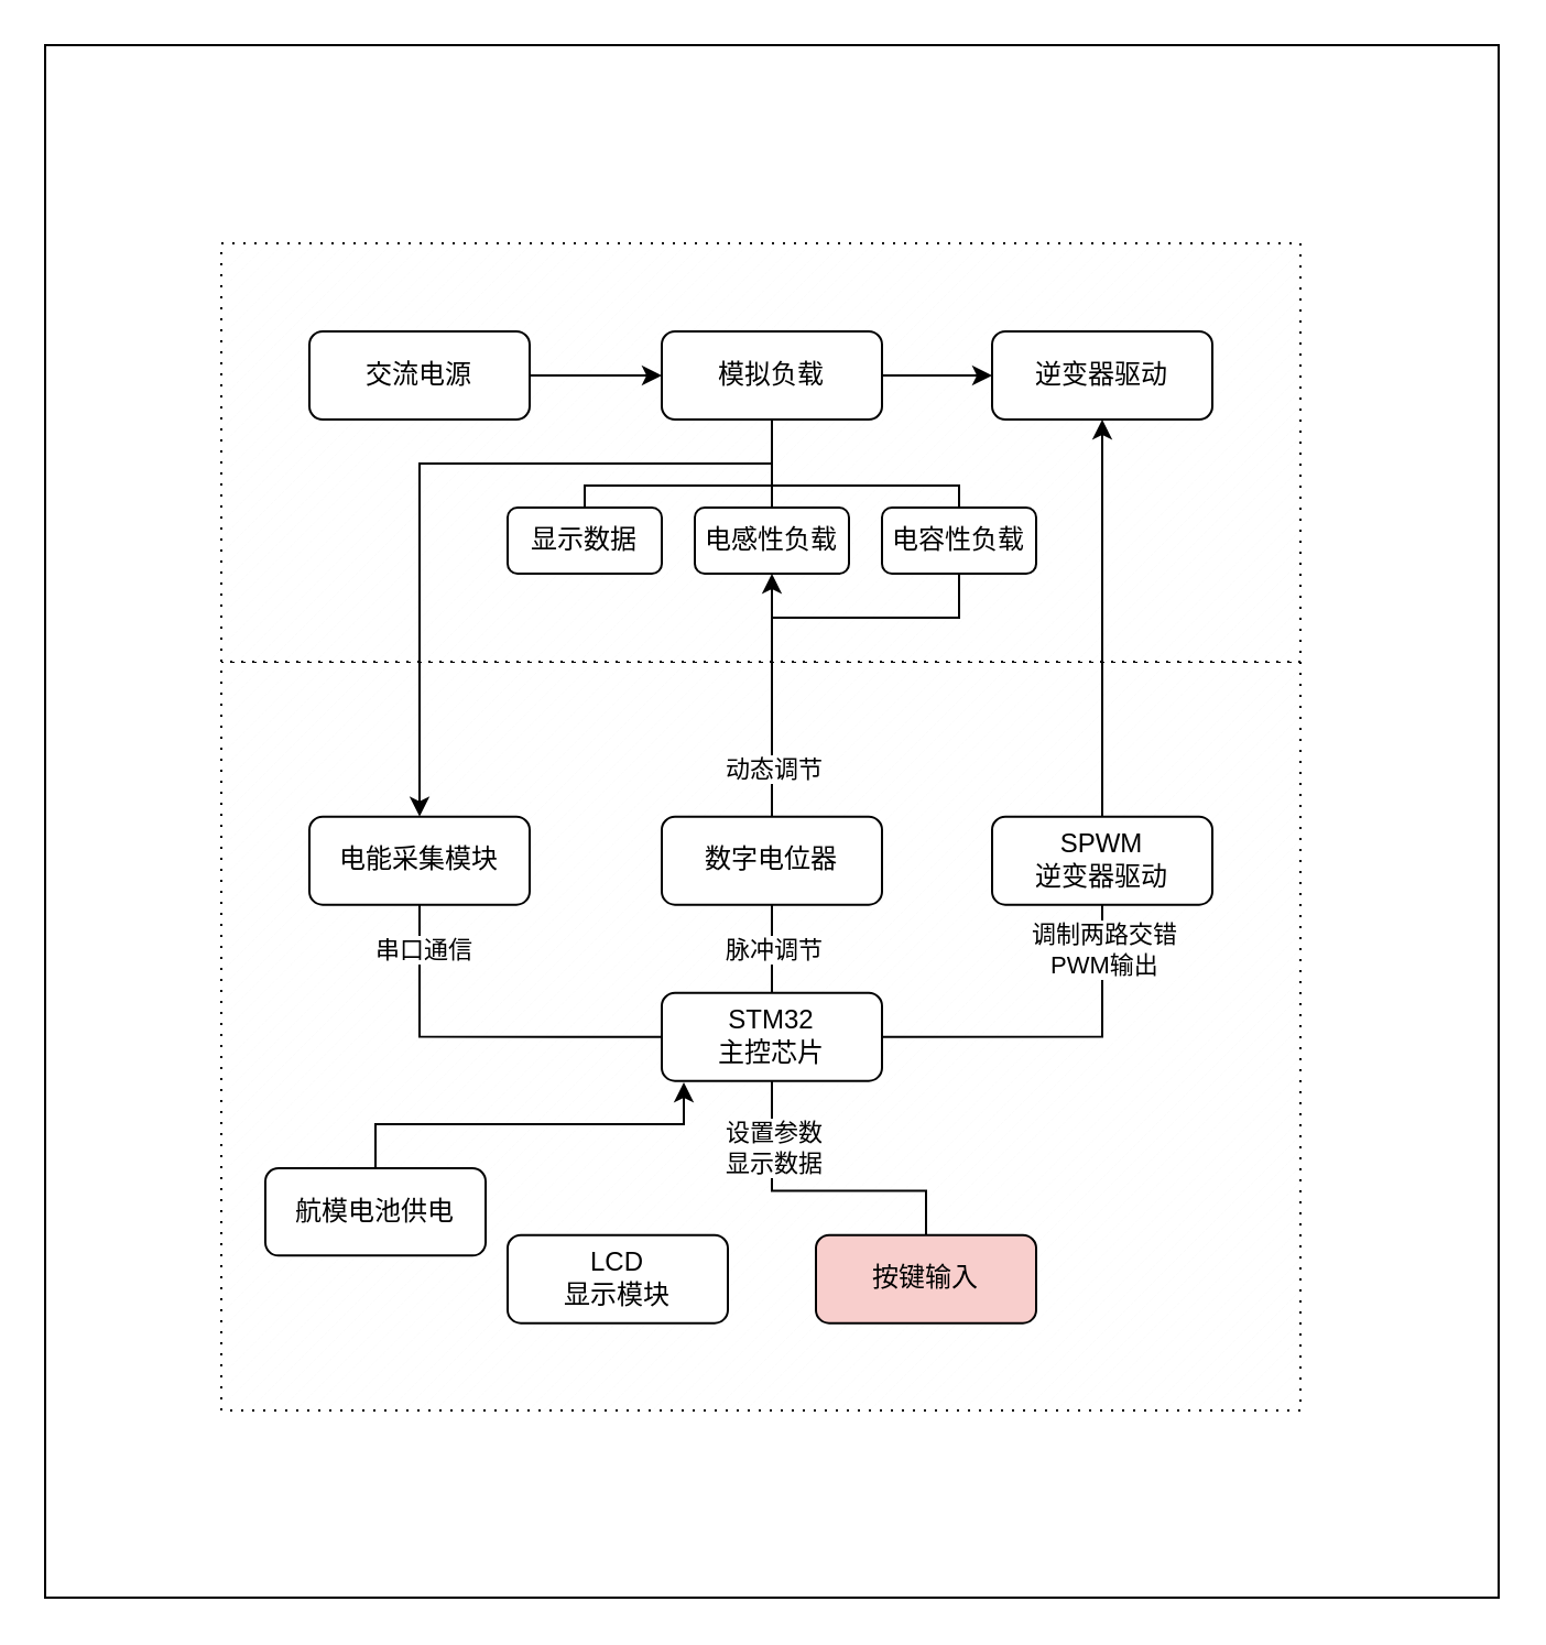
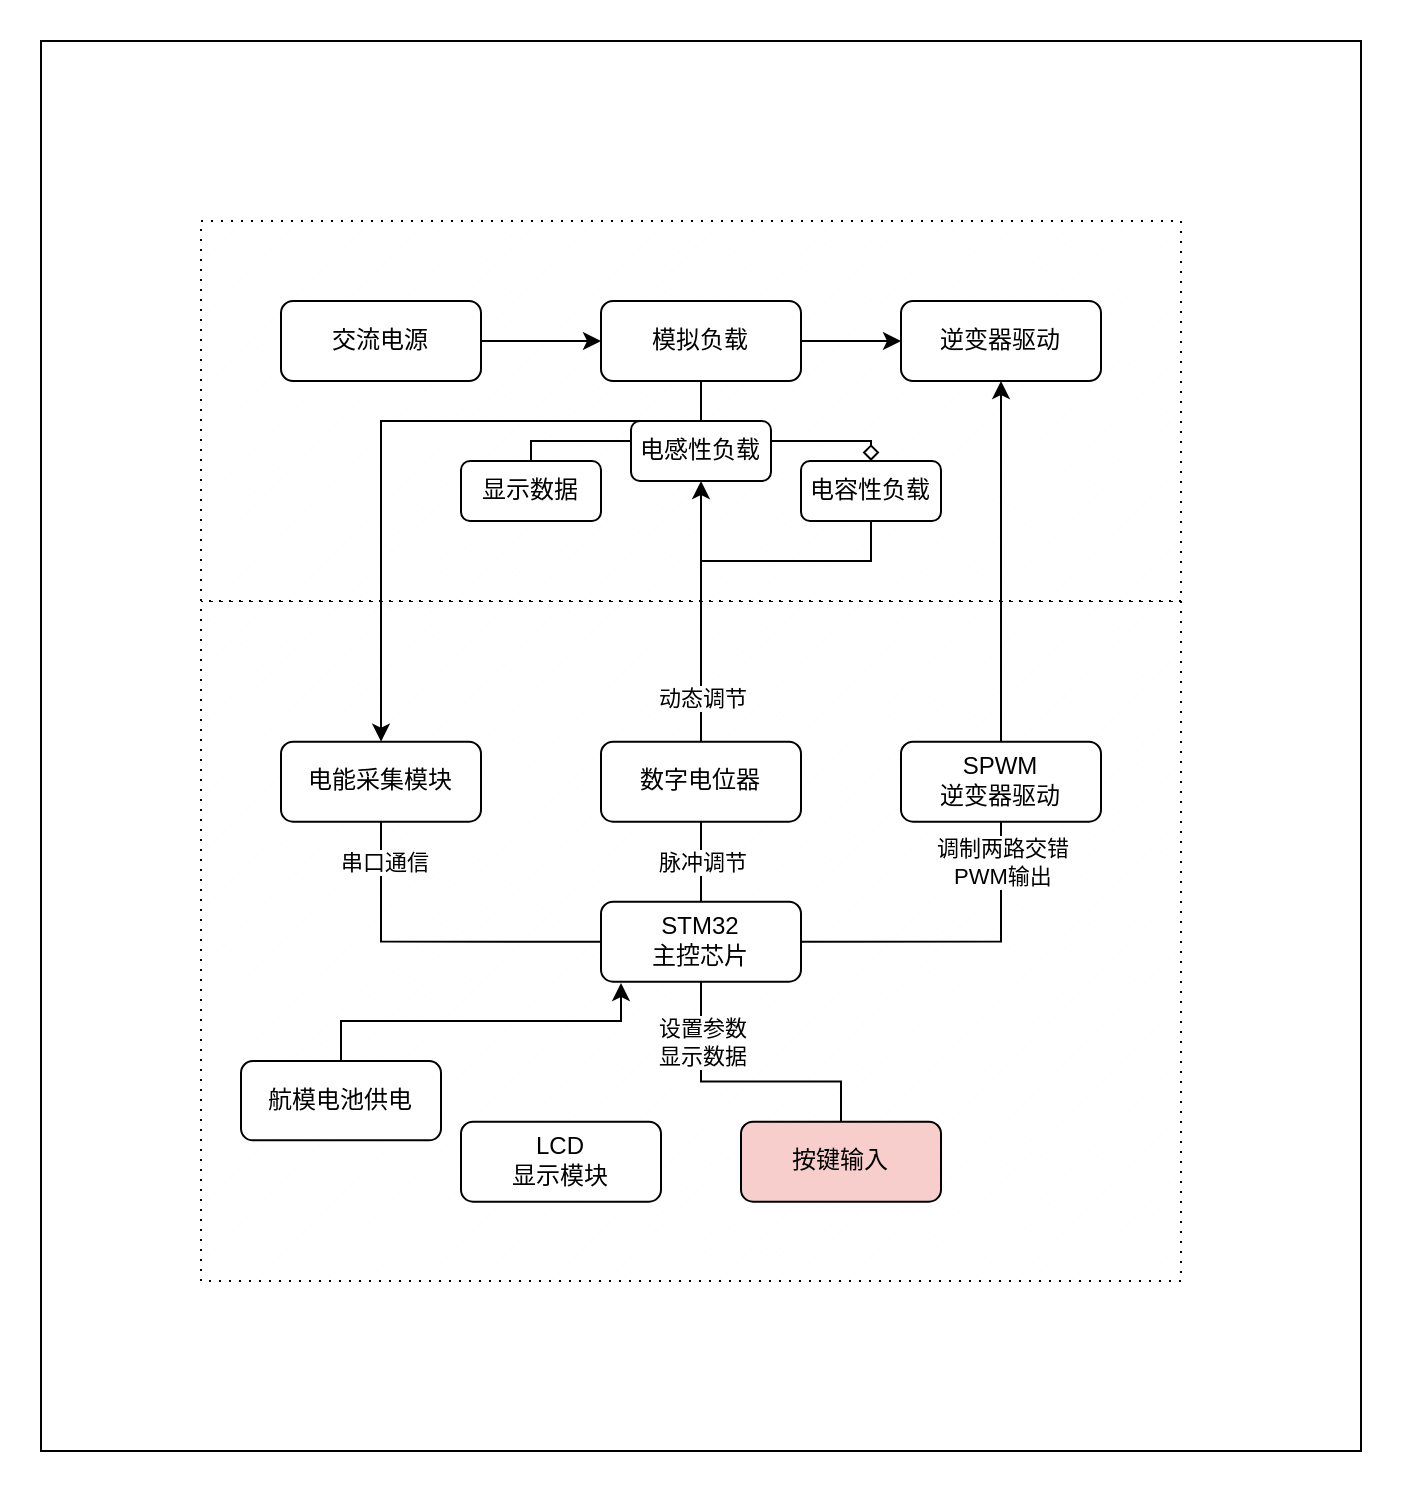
- <mxCell id="9" style="edgeStyle=orthogonalEdgeStyle;rounded=0;orthogonalLoop=1;jettySize=auto;html=1;exitX=0.5;exitY=1;exitDx=0;exitDy=0;entryX=0.5;entryY=0;entryDx=0;entryDy=0;endArrow=none;endFill=0;" parent="1" source="12" target="33" edge="1"><mxGeometry relative="1" as="geometry"><Array as="points"><mxPoint x="350" y="220" /><mxPoint x="435" y="220" /></Array></mxGeometry></mxCell>
+ <mxCell id="9" style="edgeStyle=orthogonalEdgeStyle;rounded=0;orthogonalLoop=1;jettySize=auto;html=1;exitX=0.5;exitY=1;exitDx=0;exitDy=0;entryX=0.5;entryY=0;entryDx=0;entryDy=0;endArrow=diamond;endFill=0;" parent="1" source="12" target="33" edge="1"><mxGeometry relative="1" as="geometry"><Array as="points"><mxPoint x="350" y="220" /><mxPoint x="435" y="220" /></Array></mxGeometry></mxCell>
- <mxCell id="30" value="电感性负载" style="rounded=1;whiteSpace=wrap;html=1;" parent="1" vertex="1"><mxGeometry x="315" y="230" width="70" height="30" as="geometry" /></mxCell>
+ <mxCell id="30" value="电感性负载" style="rounded=1;whiteSpace=wrap;html=1;" parent="1" vertex="1"><mxGeometry x="315" y="210" width="70" height="30" as="geometry" /></mxCell>
